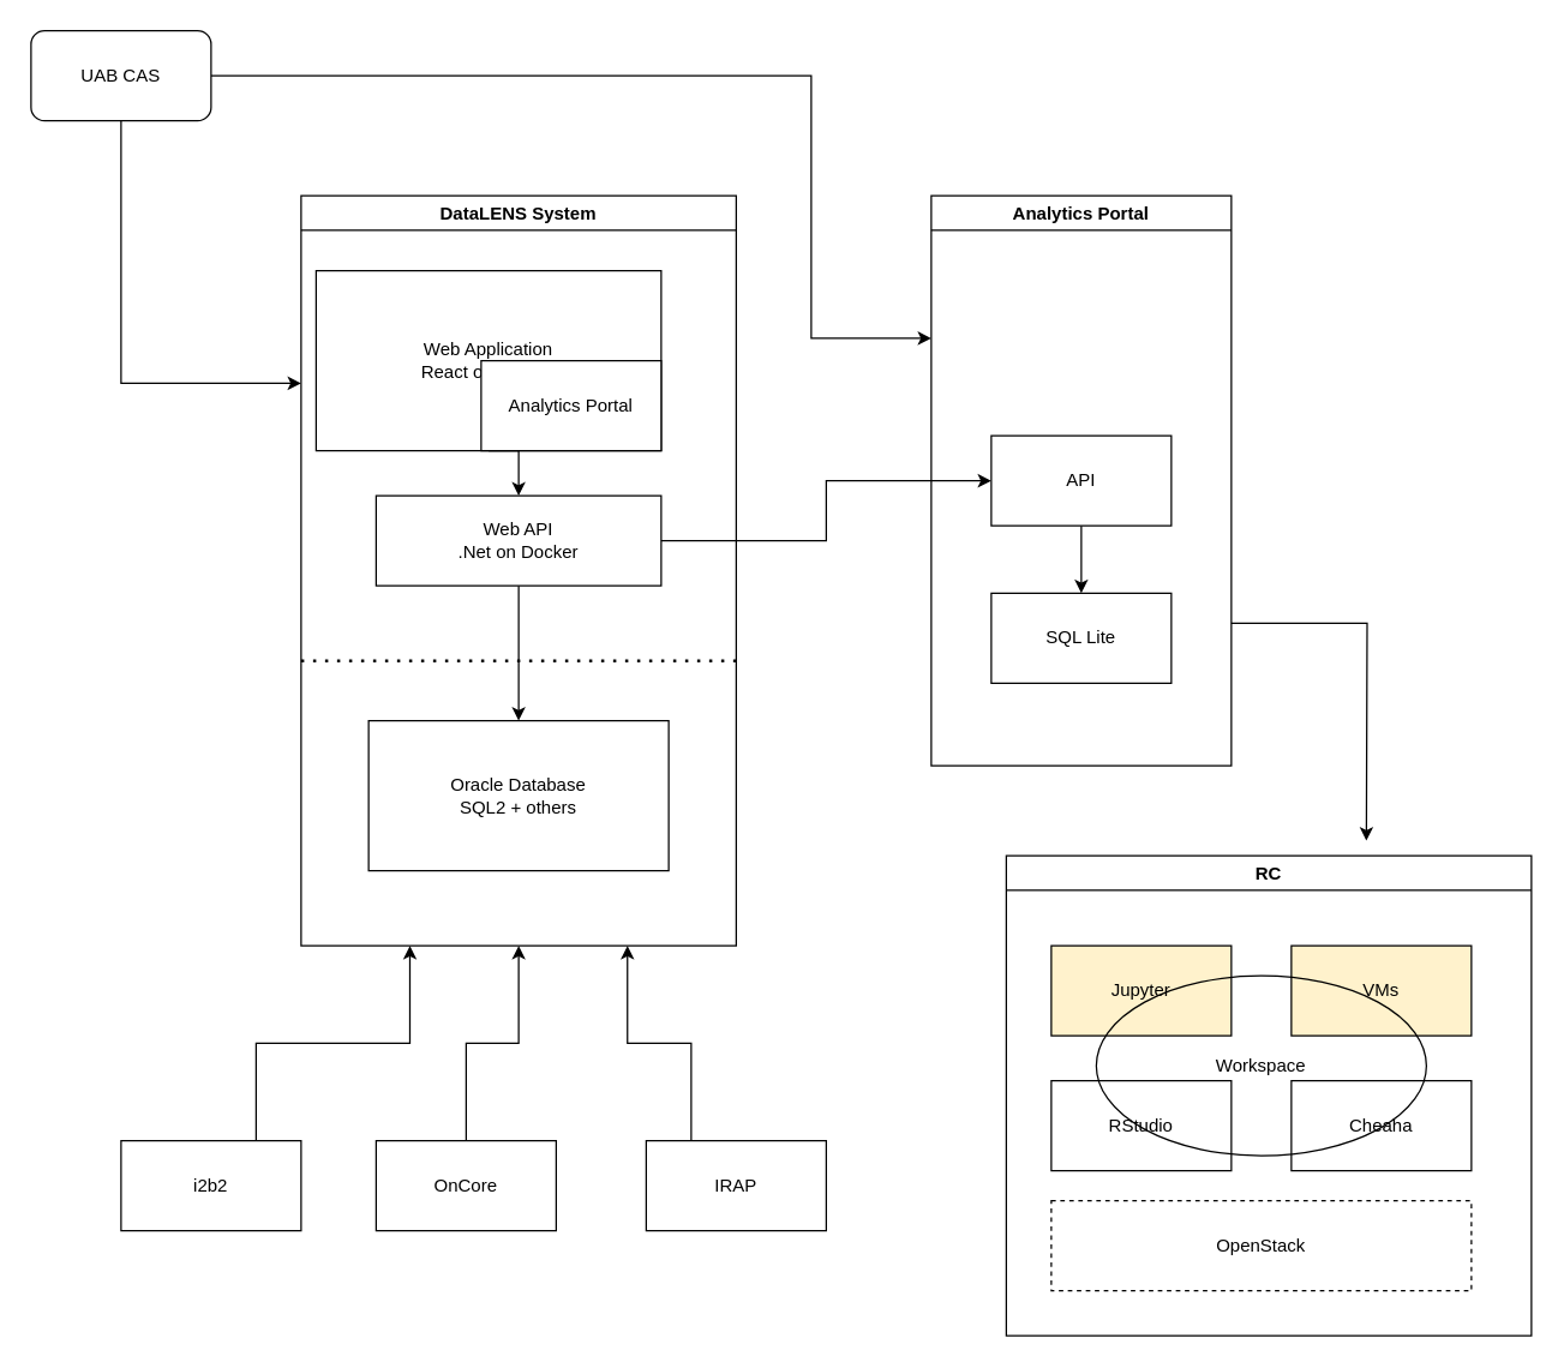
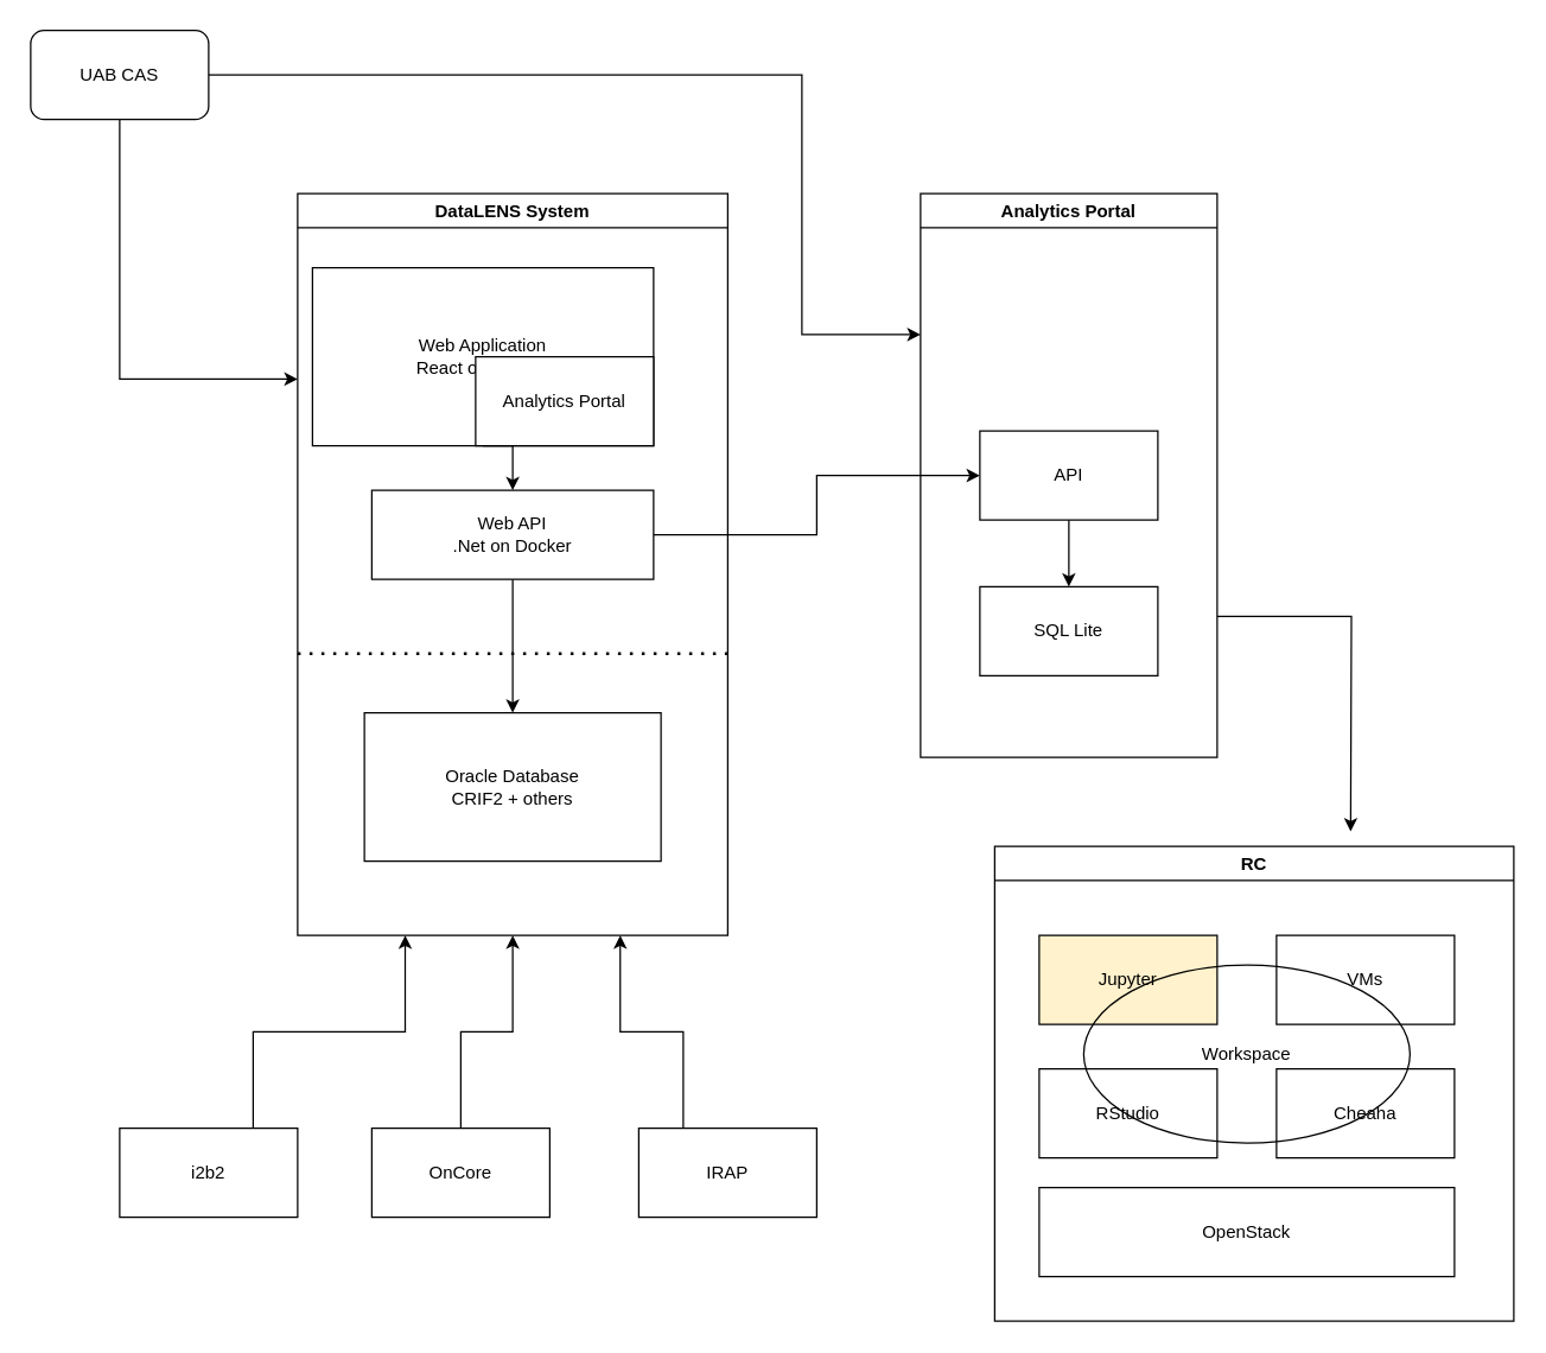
- <mxCell id="11" value="Oracle Database&lt;br&gt;SQL2 + others" style="rounded=0;whiteSpace=wrap;html=1;" parent="6" vertex="1"><mxGeometry x="45" y="350" width="200" height="100" as="geometry" /></mxCell>
+ <mxCell id="11" value="Oracle Database&lt;br&gt;CRIF2 + others" style="rounded=0;whiteSpace=wrap;html=1;" parent="6" vertex="1"><mxGeometry x="45" y="350" width="200" height="100" as="geometry" /></mxCell>
- <mxCell id="28" value="VMs" style="rounded=0;whiteSpace=wrap;html=1;fillColor=#fff2cc;" parent="25" vertex="1"><mxGeometry x="190" y="60" width="120" height="60" as="geometry" /></mxCell>
+ <mxCell id="28" value="VMs" style="rounded=0;whiteSpace=wrap;html=1;" parent="25" vertex="1"><mxGeometry x="190" y="60" width="120" height="60" as="geometry" /></mxCell>
- <mxCell id="30" value="OpenStack" style="rounded=0;whiteSpace=wrap;html=1;dashed=1;" parent="25" vertex="1"><mxGeometry x="30" y="230" width="280" height="60" as="geometry" /></mxCell>
+ <mxCell id="30" value="OpenStack" style="rounded=0;whiteSpace=wrap;html=1;" parent="25" vertex="1"><mxGeometry x="30" y="230" width="280" height="60" as="geometry" /></mxCell>
